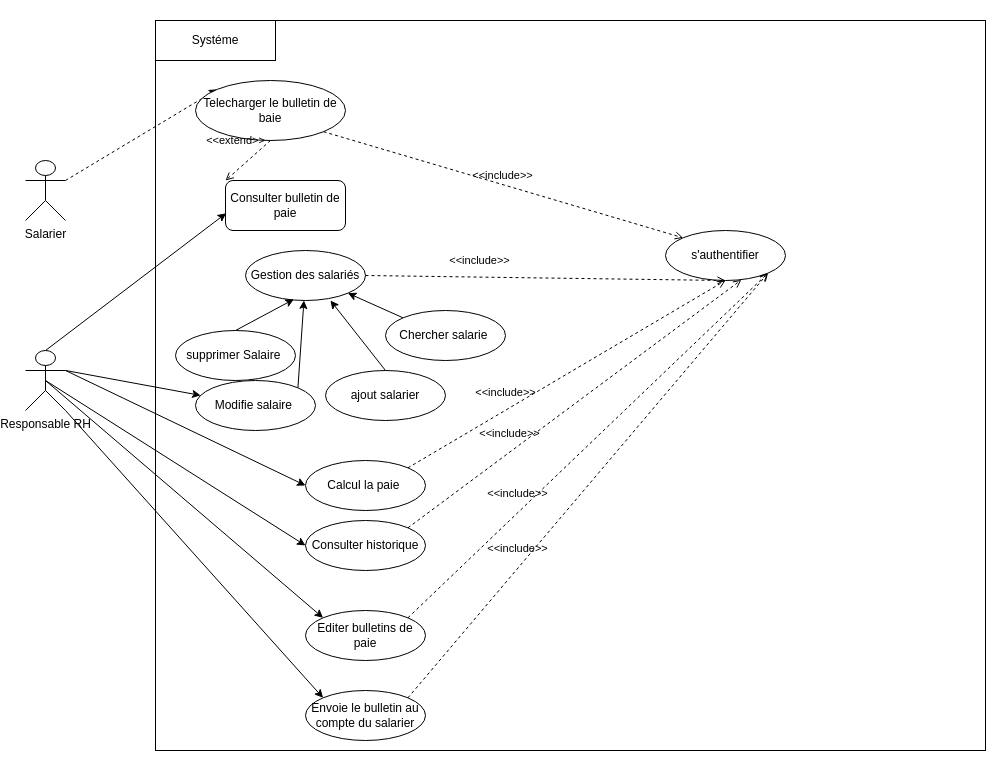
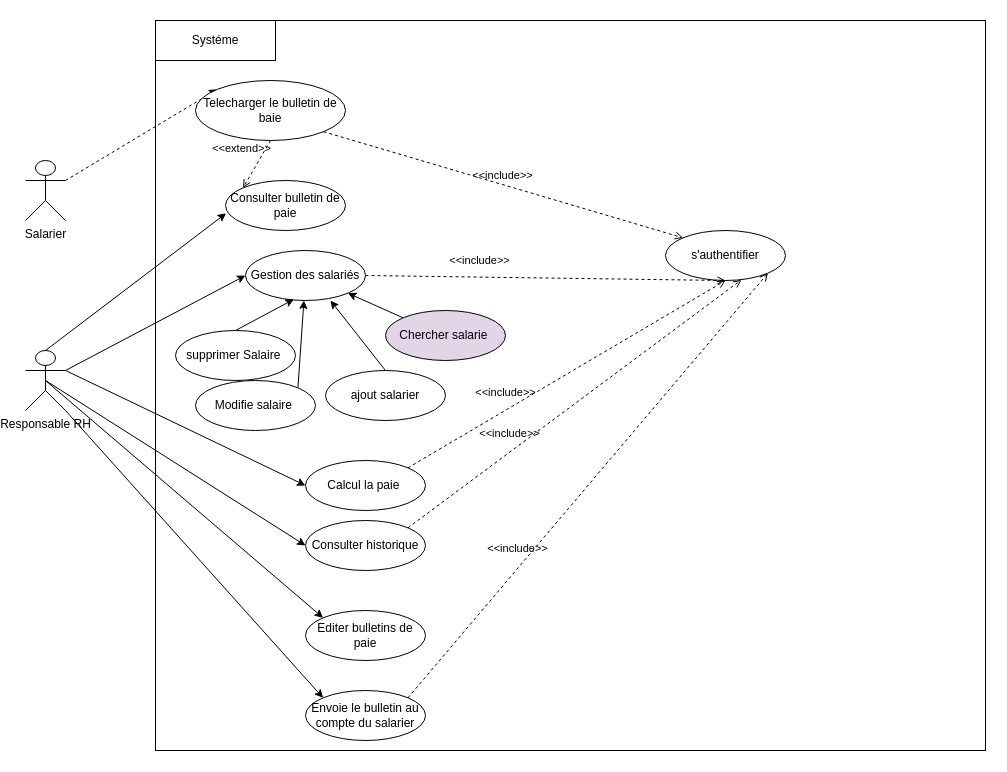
- <mxCell id="13" value="Consulter bulletin de paie" style="whiteSpace=wrap;html=1;rounded=1;" parent="1" vertex="1"><mxGeometry x="220" y="180" width="120" height="50" as="geometry" /></mxCell>
+ <mxCell id="13" value="Consulter bulletin de paie" style="ellipse;whiteSpace=wrap;html=1;" parent="1" vertex="1"><mxGeometry x="220" y="180" width="120" height="50" as="geometry" /></mxCell>
- <mxCell id="22" value="Chercher salarie&amp;nbsp;" style="ellipse;whiteSpace=wrap;html=1;" parent="1" vertex="1"><mxGeometry x="380" y="310" width="120" height="50" as="geometry" /></mxCell>
+ <mxCell id="22" value="Chercher salarie&amp;nbsp;" style="ellipse;whiteSpace=wrap;html=1;fillColor=#e1d5e7;" parent="1" vertex="1"><mxGeometry x="380" y="310" width="120" height="50" as="geometry" /></mxCell>
- <mxCell id="5" style="edgeStyle=none;html=1;exitX=1;exitY=0.333;exitDx=0;exitDy=0;exitPerimeter=0;" parent="1" source="10" target="19" edge="1"><mxGeometry relative="1" as="geometry" /></mxCell>
+ <mxCell id="5" style="edgeStyle=none;html=1;exitX=1;exitY=0.333;exitDx=0;exitDy=0;exitPerimeter=0;entryX=0;entryY=0.5;entryDx=0;entryDy=0;" parent="1" source="10" target="15" edge="1"><mxGeometry relative="1" as="geometry" /></mxCell>
- <mxCell id="27" value="&amp;lt;&amp;lt;include&amp;gt;&amp;gt;" style="html=1;verticalAlign=bottom;labelBackgroundColor=none;endArrow=open;endFill=0;dashed=1;exitX=1;exitY=0;exitDx=0;exitDy=0;entryX=1;entryY=1;entryDx=0;entryDy=0;" parent="1" source="23" target="11" edge="1"><mxGeometry x="-0.365" y="7" width="160" relative="1" as="geometry"><mxPoint x="330" y="365" as="sourcePoint" /><mxPoint x="480" y="325" as="targetPoint" /><mxPoint y="-1" as="offset" /></mxGeometry></mxCell>
